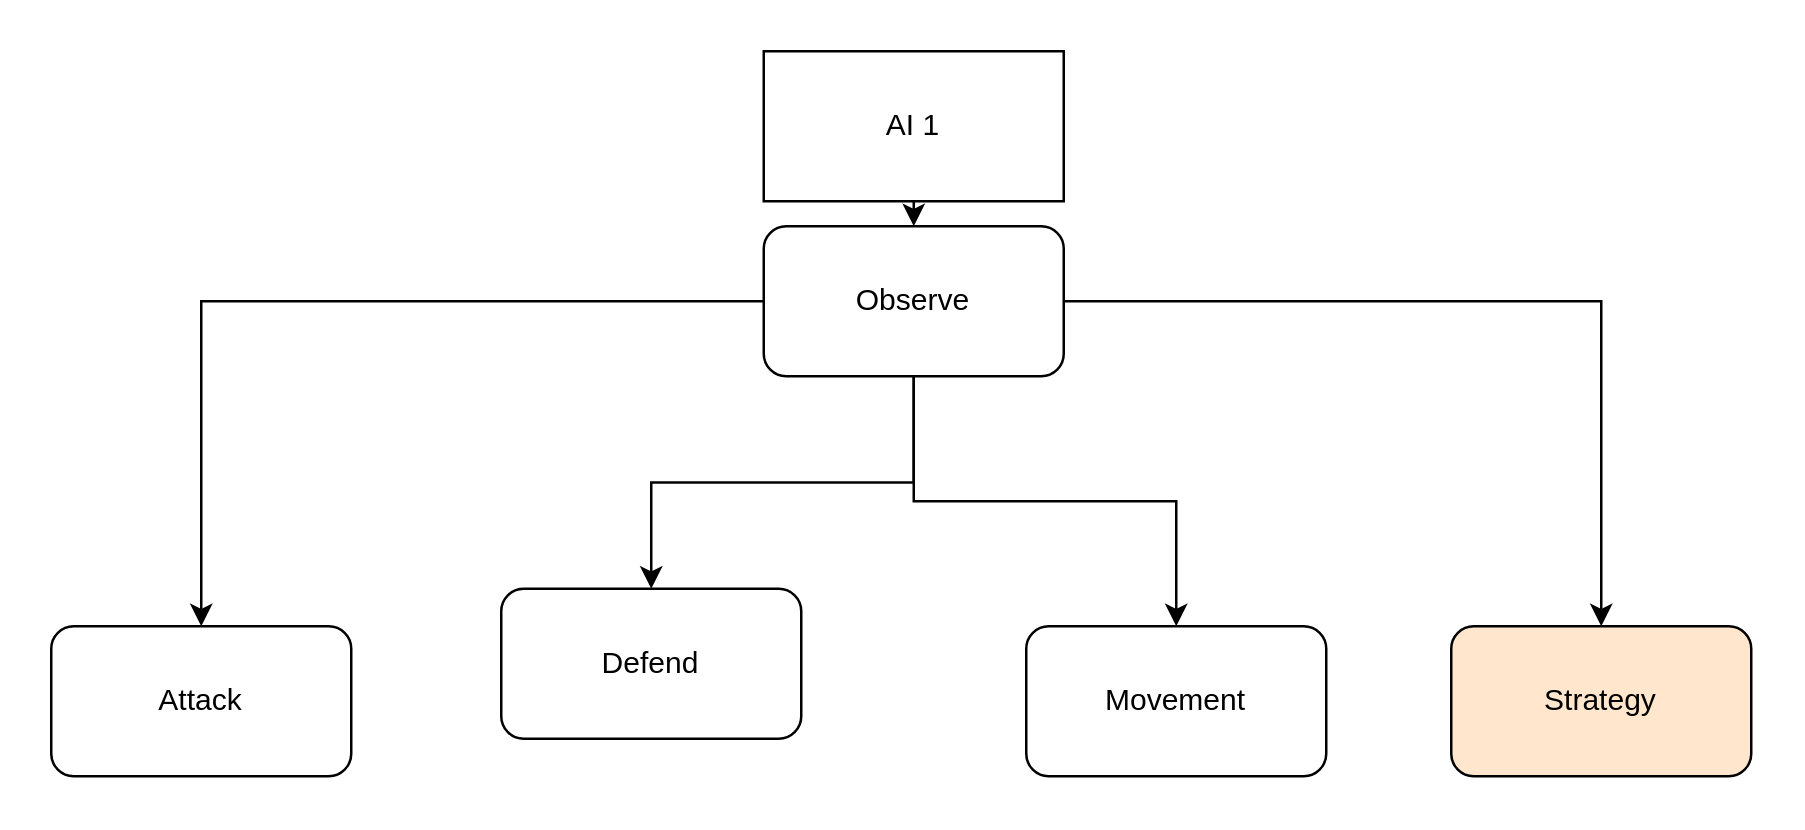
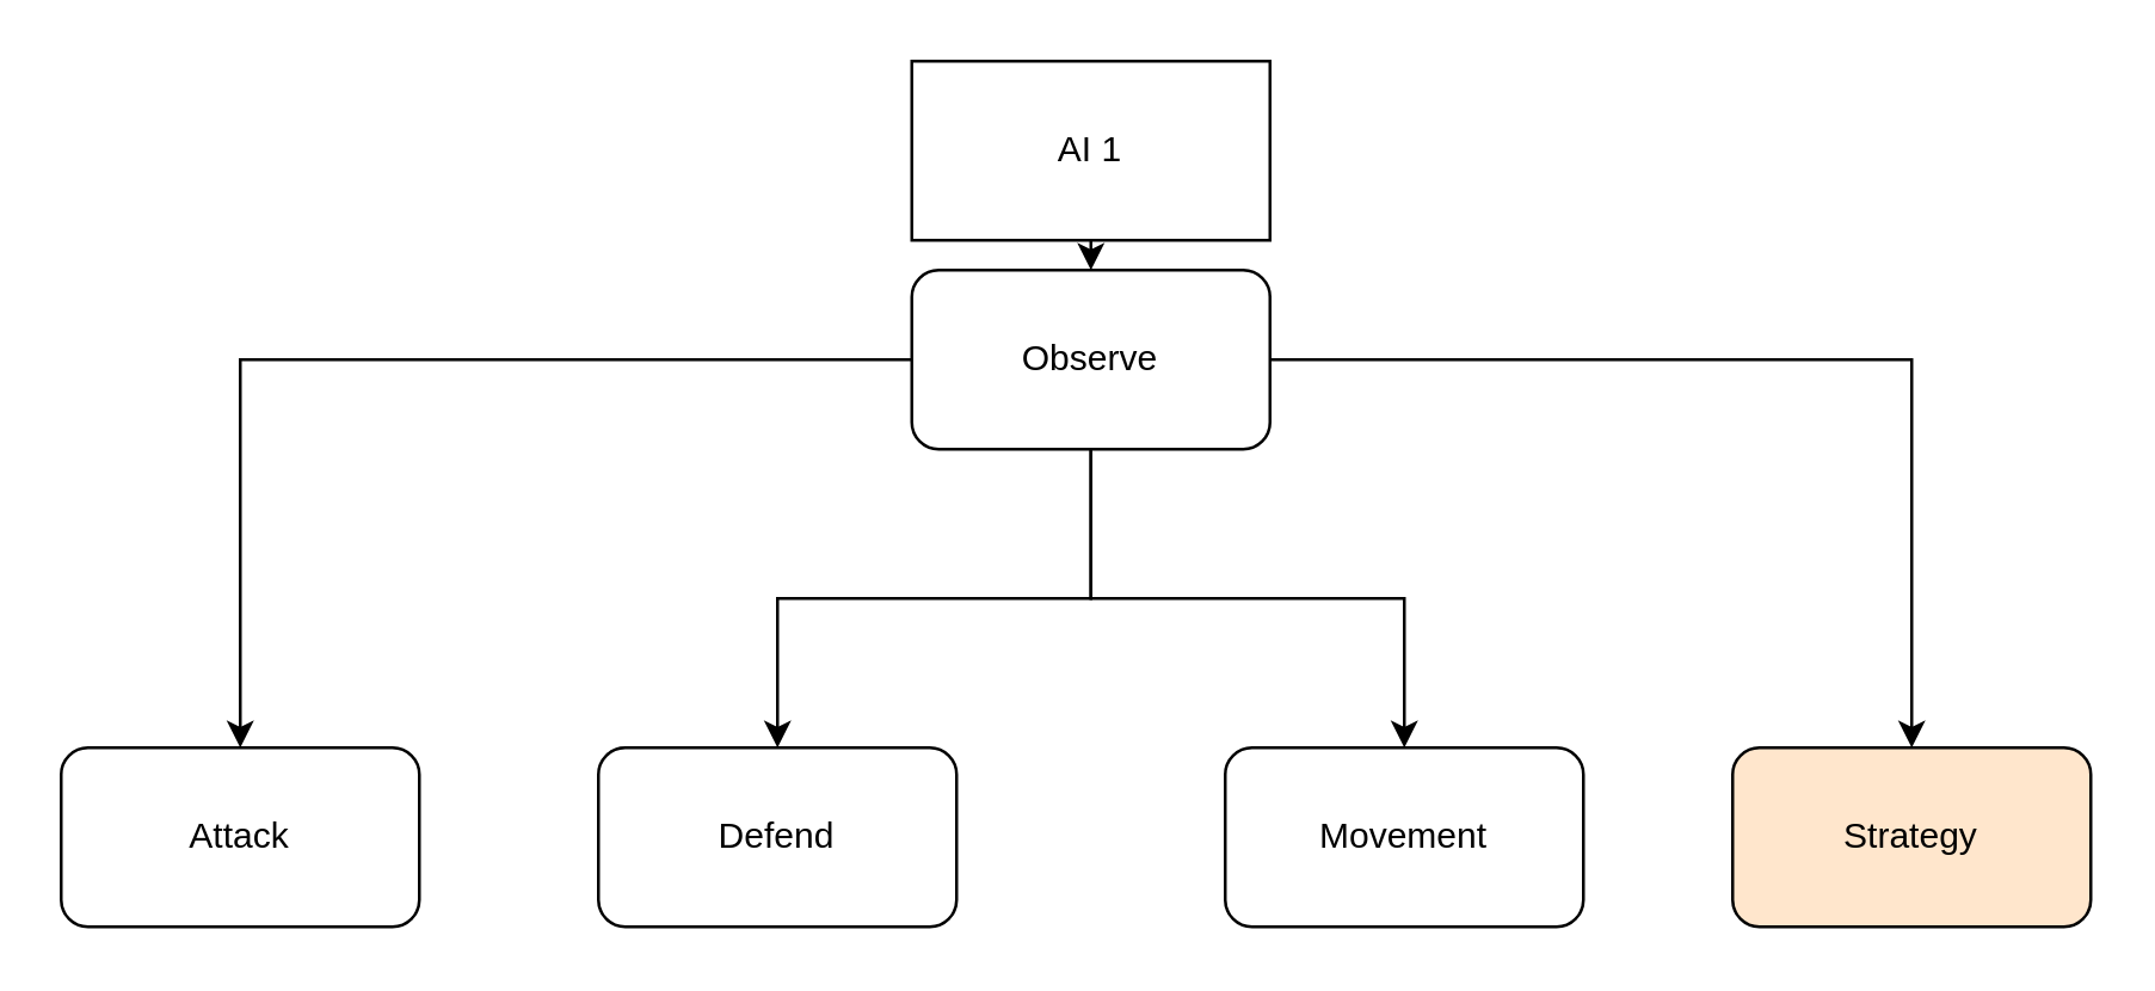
- <mxCell id="11" value="Defend&lt;br&gt;" style="rounded=1;whiteSpace=wrap;html=1;" parent="1" vertex="1"><mxGeometry x="200" y="235" width="120" height="60" as="geometry" /></mxCell>
+ <mxCell id="11" value="Defend&lt;br&gt;" style="rounded=1;whiteSpace=wrap;html=1;" parent="1" vertex="1"><mxGeometry x="200" y="250" width="120" height="60" as="geometry" /></mxCell>
